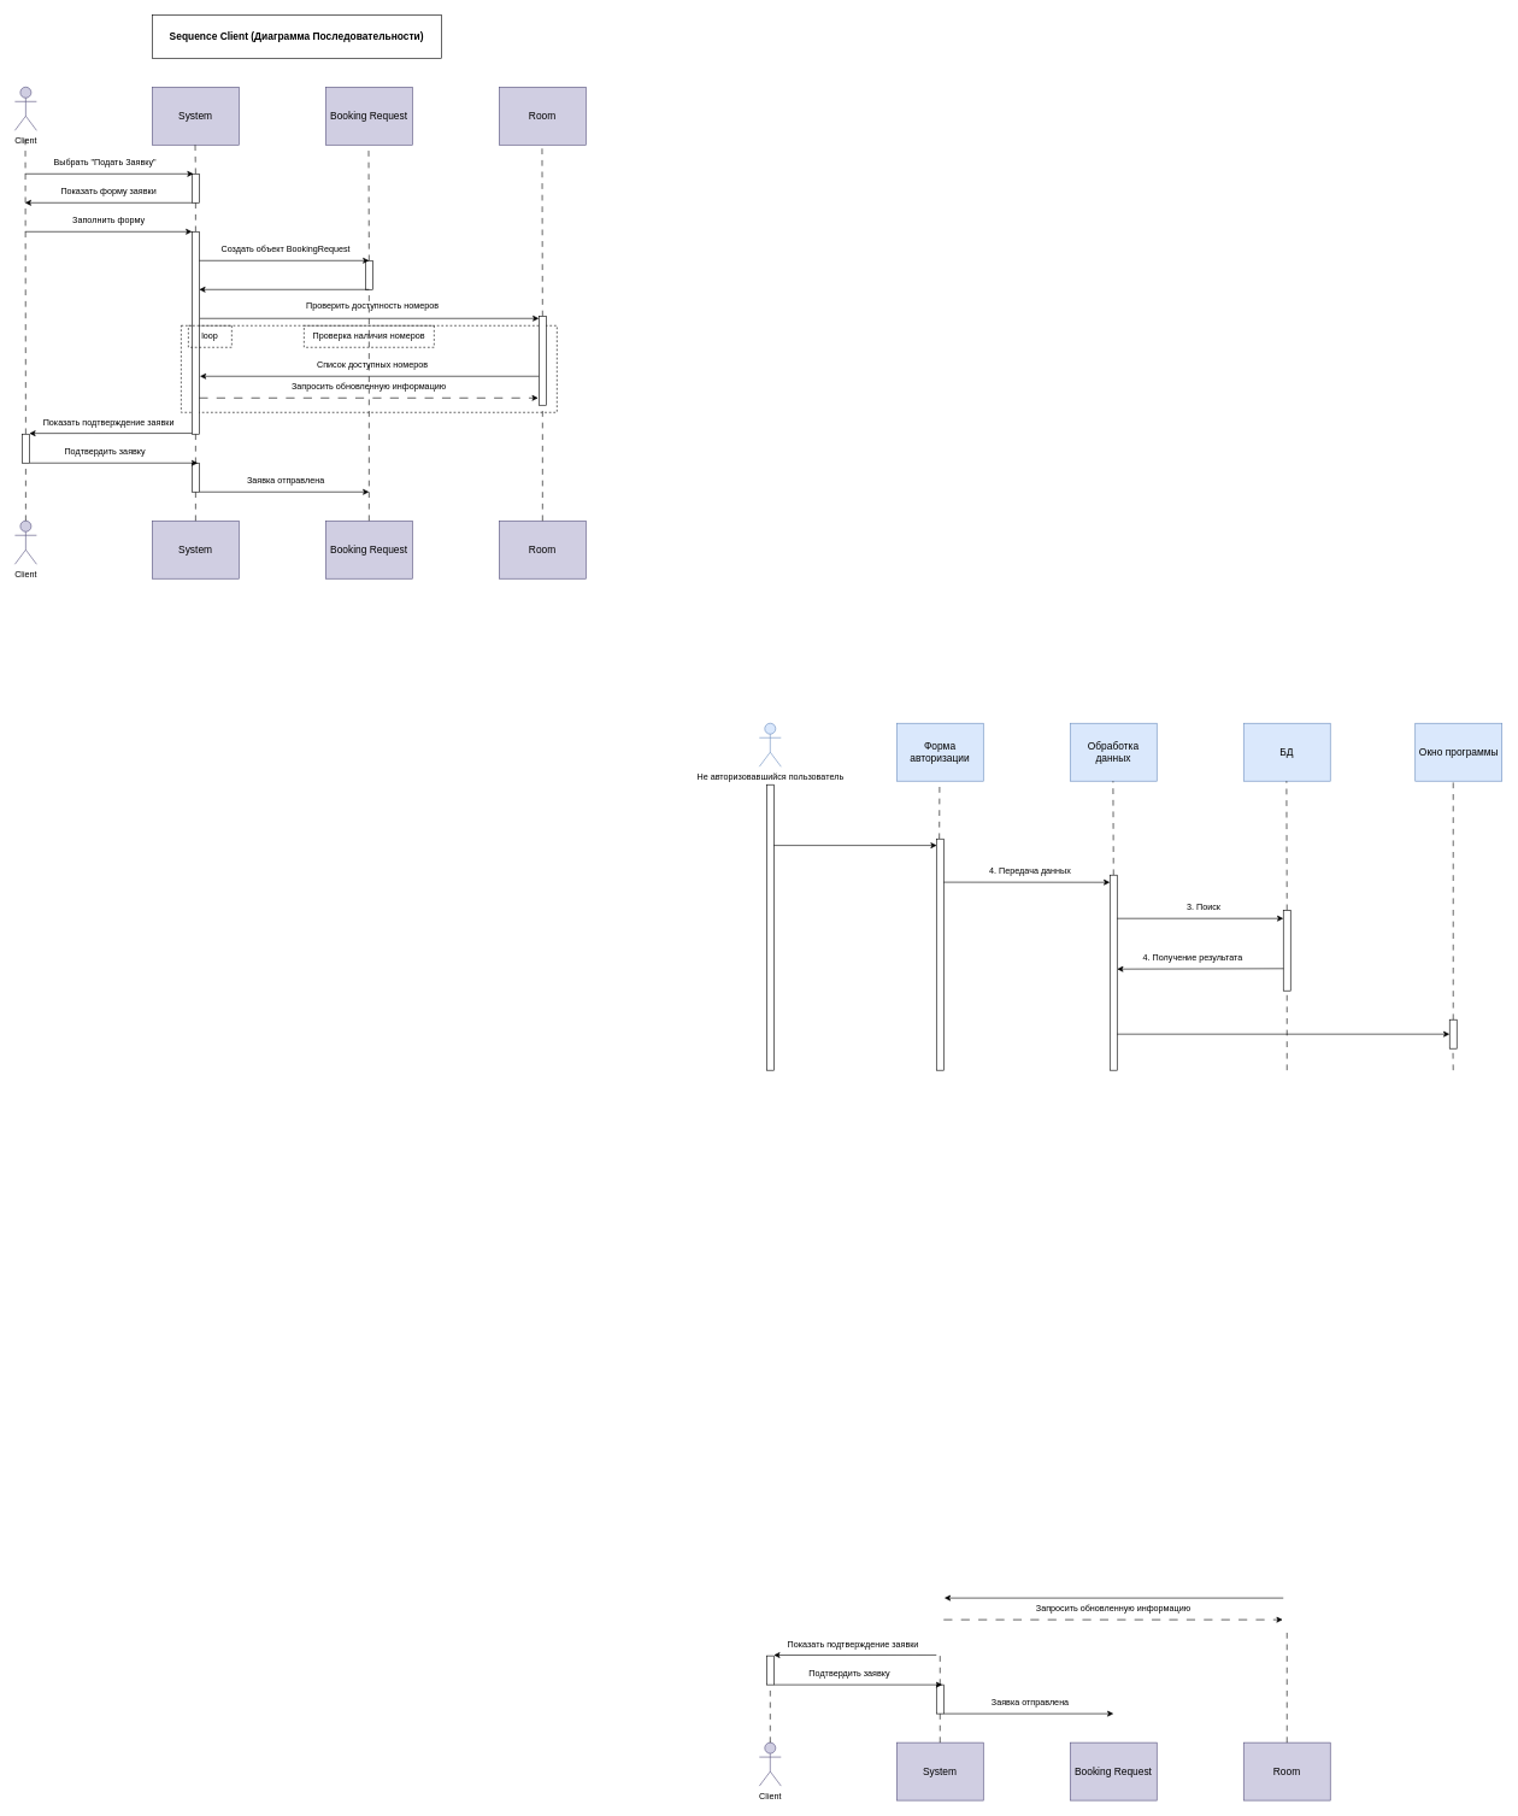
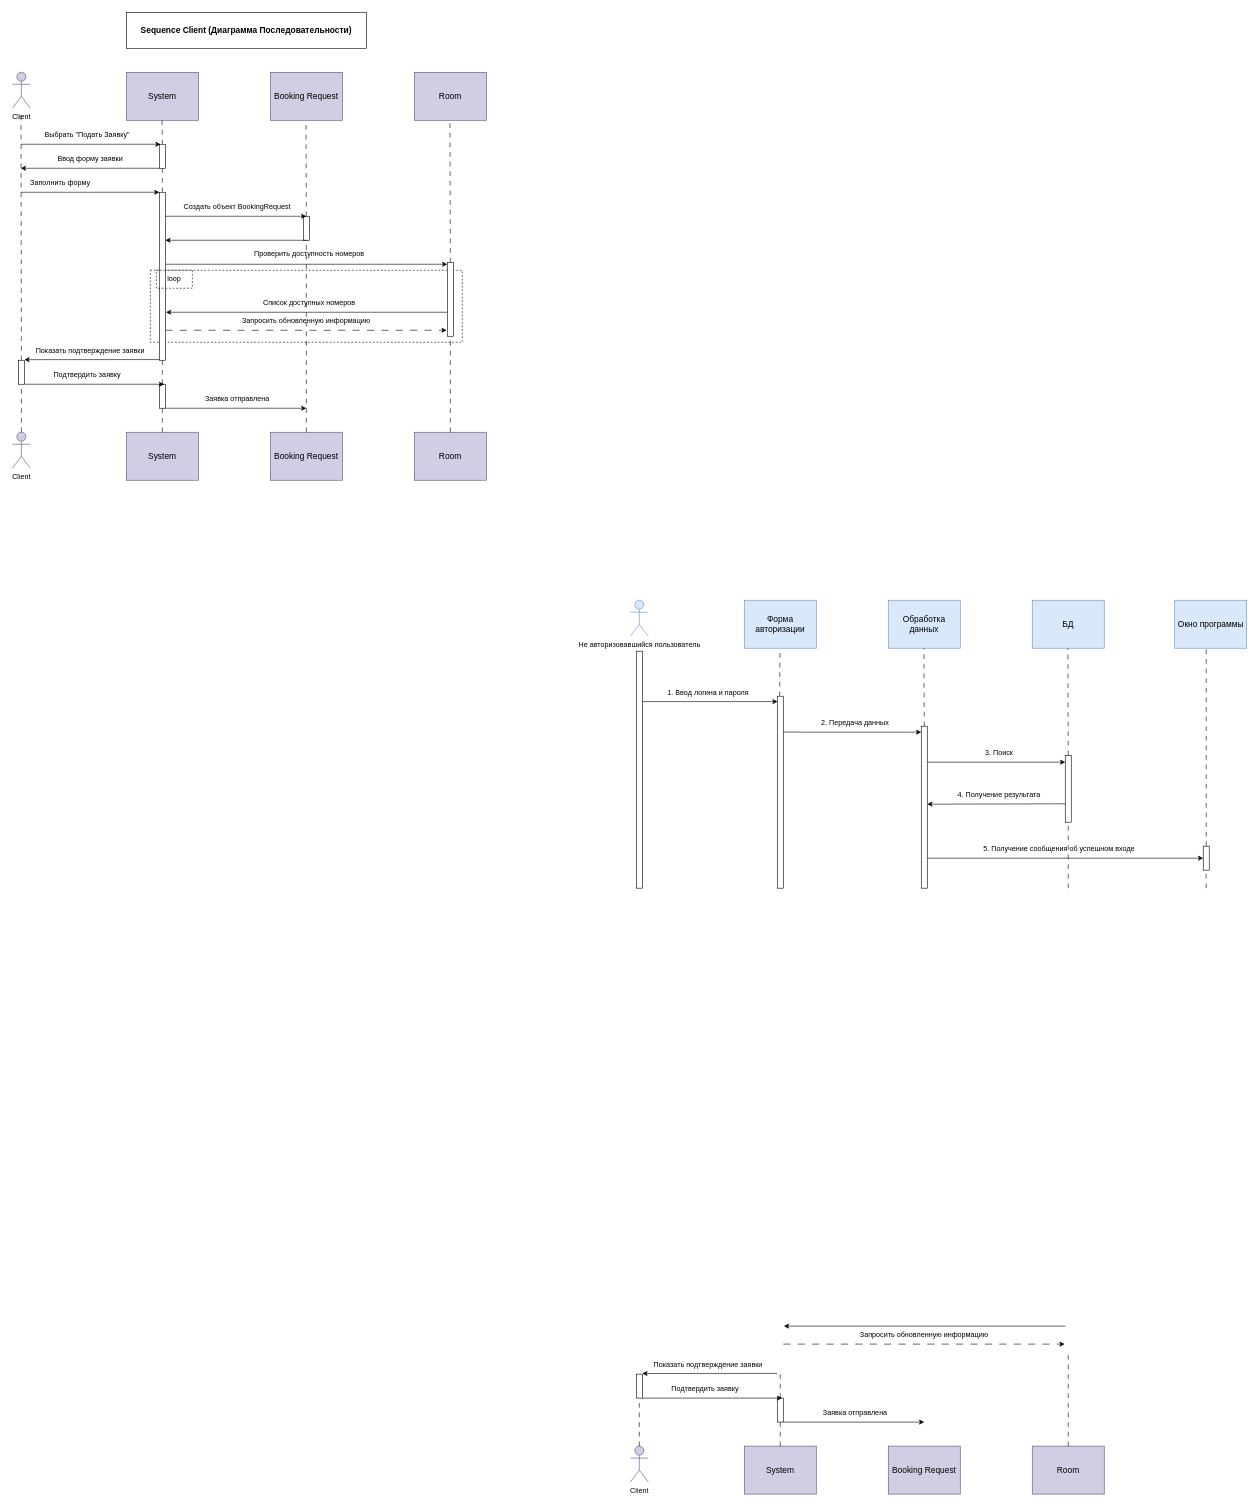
- <mxCell id="42" value="Показать форму заявки" style="text;html=1;align=center;verticalAlign=middle;whiteSpace=wrap;rounded=0;" parent="1" vertex="1"><mxGeometry x="75" y="250" width="150" height="30" as="geometry" /></mxCell>
+ <mxCell id="42" value="Ввод форму заявки" style="text;html=1;align=center;verticalAlign=middle;whiteSpace=wrap;rounded=0;" parent="1" vertex="1"><mxGeometry x="75" y="250" width="150" height="30" as="geometry" /></mxCell>
- <mxCell id="43" value="Заполнить форму" style="text;html=1;align=center;verticalAlign=middle;whiteSpace=wrap;rounded=0;" parent="1" vertex="1"><mxGeometry x="75" y="290" width="150" height="30" as="geometry" /></mxCell>
+ <mxCell id="43" value="Заполнить форму" style="text;html=1;align=center;verticalAlign=middle;whiteSpace=wrap;rounded=0;" parent="1" vertex="1"><mxGeometry x="25" y="290" width="150" height="30" as="geometry" /></mxCell>
- <mxCell id="40" value="Проверка наличия номеров" style="text;html=1;align=center;verticalAlign=middle;whiteSpace=wrap;rounded=0;dashed=1;strokeColor=default;" parent="1" vertex="1"><mxGeometry x="420" y="450" width="180" height="30" as="geometry" /></mxCell>
+ <mxCell id="79" value="1. Ввод логина и пароля" style="text;html=1;align=center;verticalAlign=middle;whiteSpace=wrap;rounded=0;" vertex="1" parent="1"><mxGeometry x="1105" y="1139" width="150" height="30" as="geometry" /></mxCell>
- <mxCell id="82" value="4. Передача данных" style="text;html=1;align=center;verticalAlign=middle;whiteSpace=wrap;rounded=0;" vertex="1" parent="1"><mxGeometry x="1330" y="1190" width="190" height="30" as="geometry" /></mxCell>
+ <mxCell id="82" value="2. Передача данных" style="text;html=1;align=center;verticalAlign=middle;whiteSpace=wrap;rounded=0;" vertex="1" parent="1"><mxGeometry x="1330" y="1190" width="190" height="30" as="geometry" /></mxCell>
- <mxCell id="90" value="4. Получение результата" style="text;html=1;align=center;verticalAlign=middle;whiteSpace=wrap;rounded=0;" vertex="1" parent="1"><mxGeometry x="1555" y="1310" width="190" height="30" as="geometry" /></mxCell>
+ <mxCell id="90" value="4. Получение результата" style="text;html=1;align=center;verticalAlign=middle;whiteSpace=wrap;rounded=0;" vertex="1" parent="1"><mxGeometry x="1570" y="1310" width="190" height="30" as="geometry" /></mxCell>
+ <mxCell id="95" value="5. Получение сообщения об успешном входе" style="text;html=1;align=center;verticalAlign=middle;whiteSpace=wrap;rounded=0;" vertex="1" parent="1"><mxGeometry x="1610" y="1400" width="310" height="30" as="geometry" /></mxCell>
